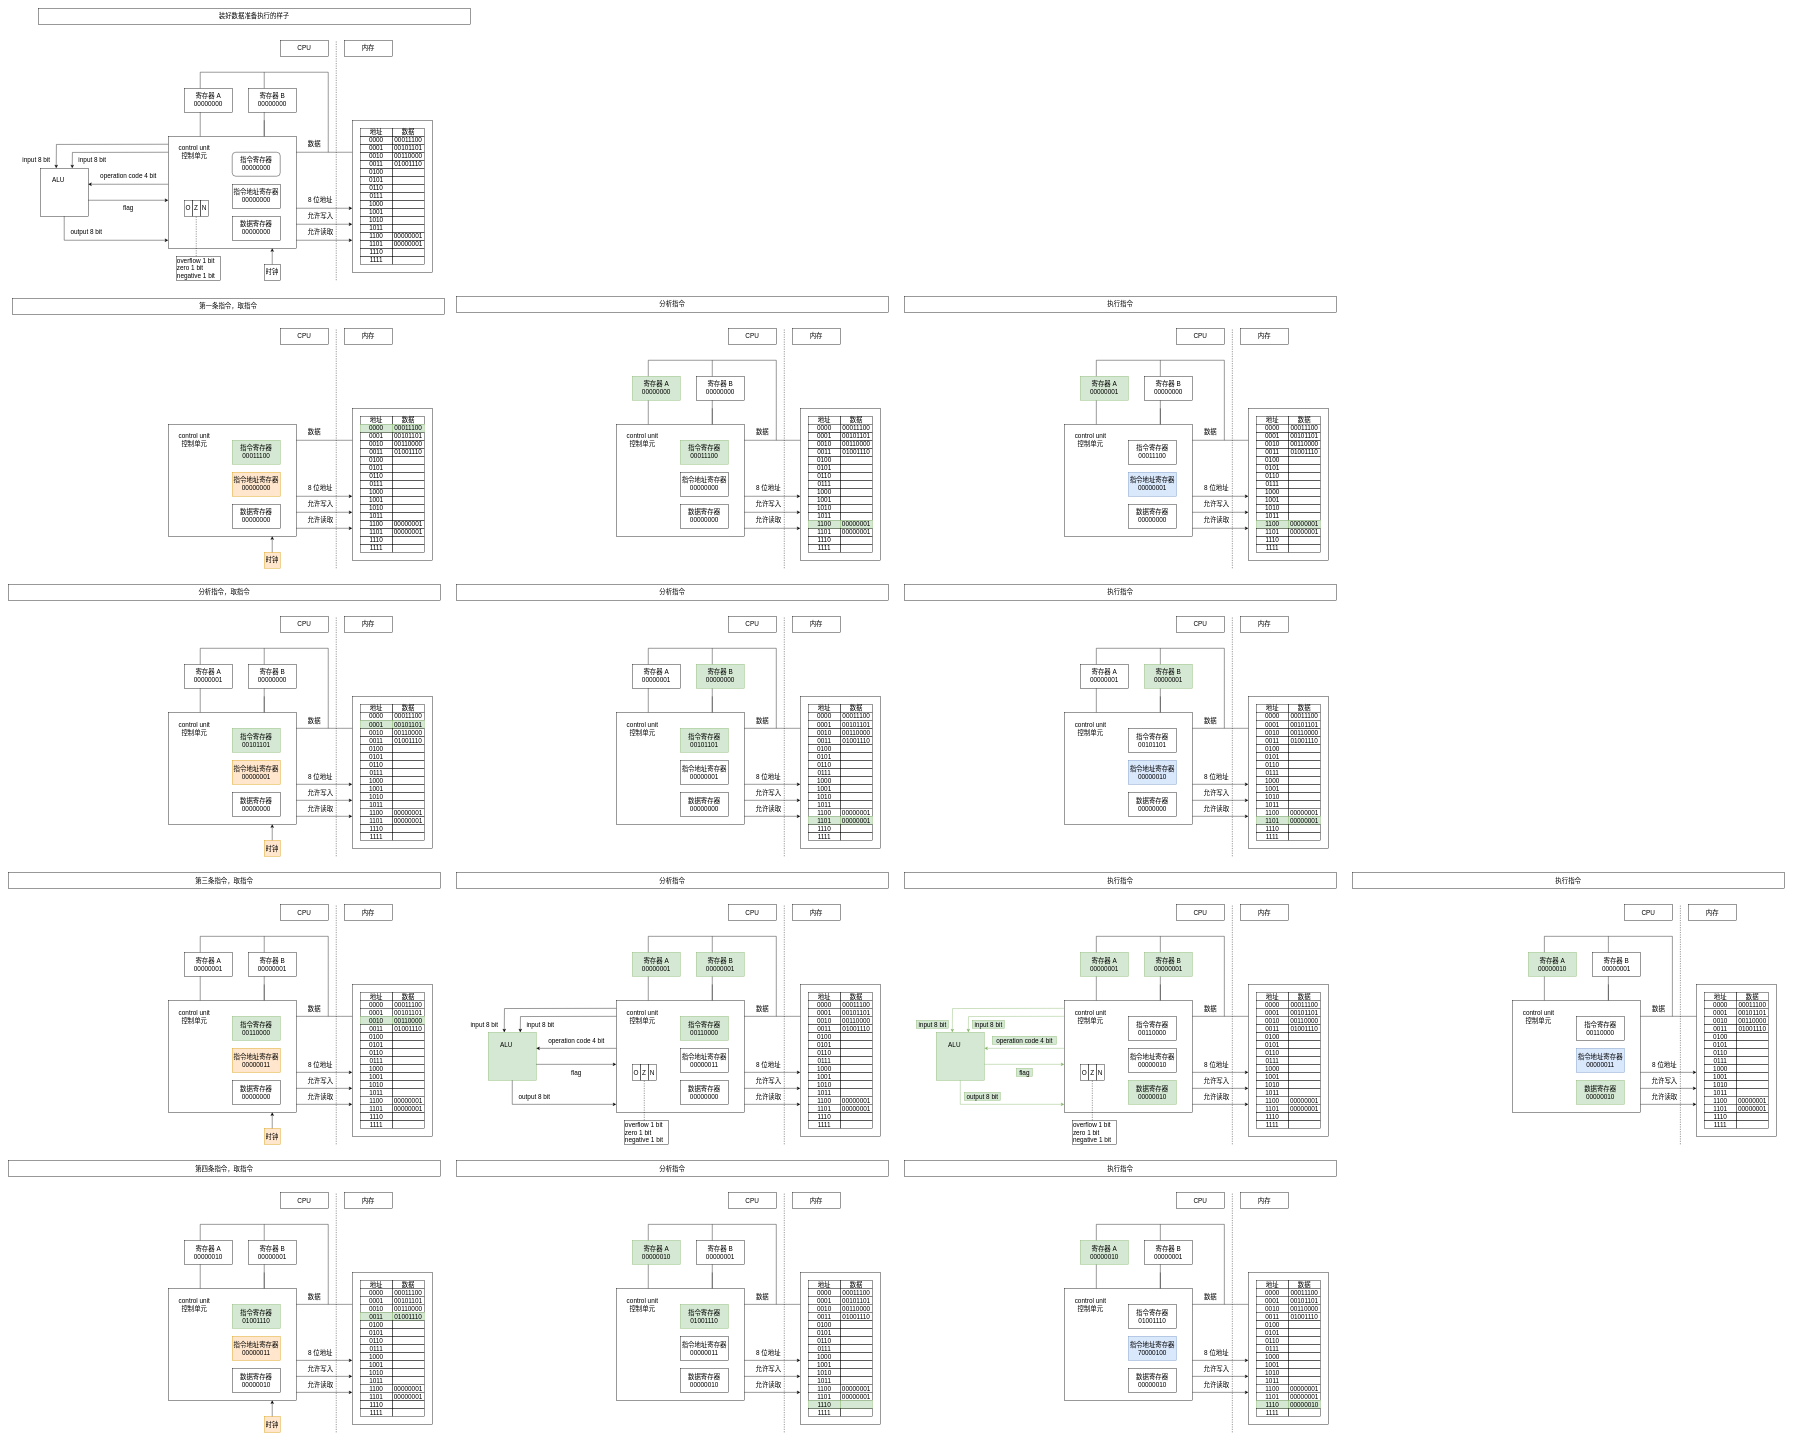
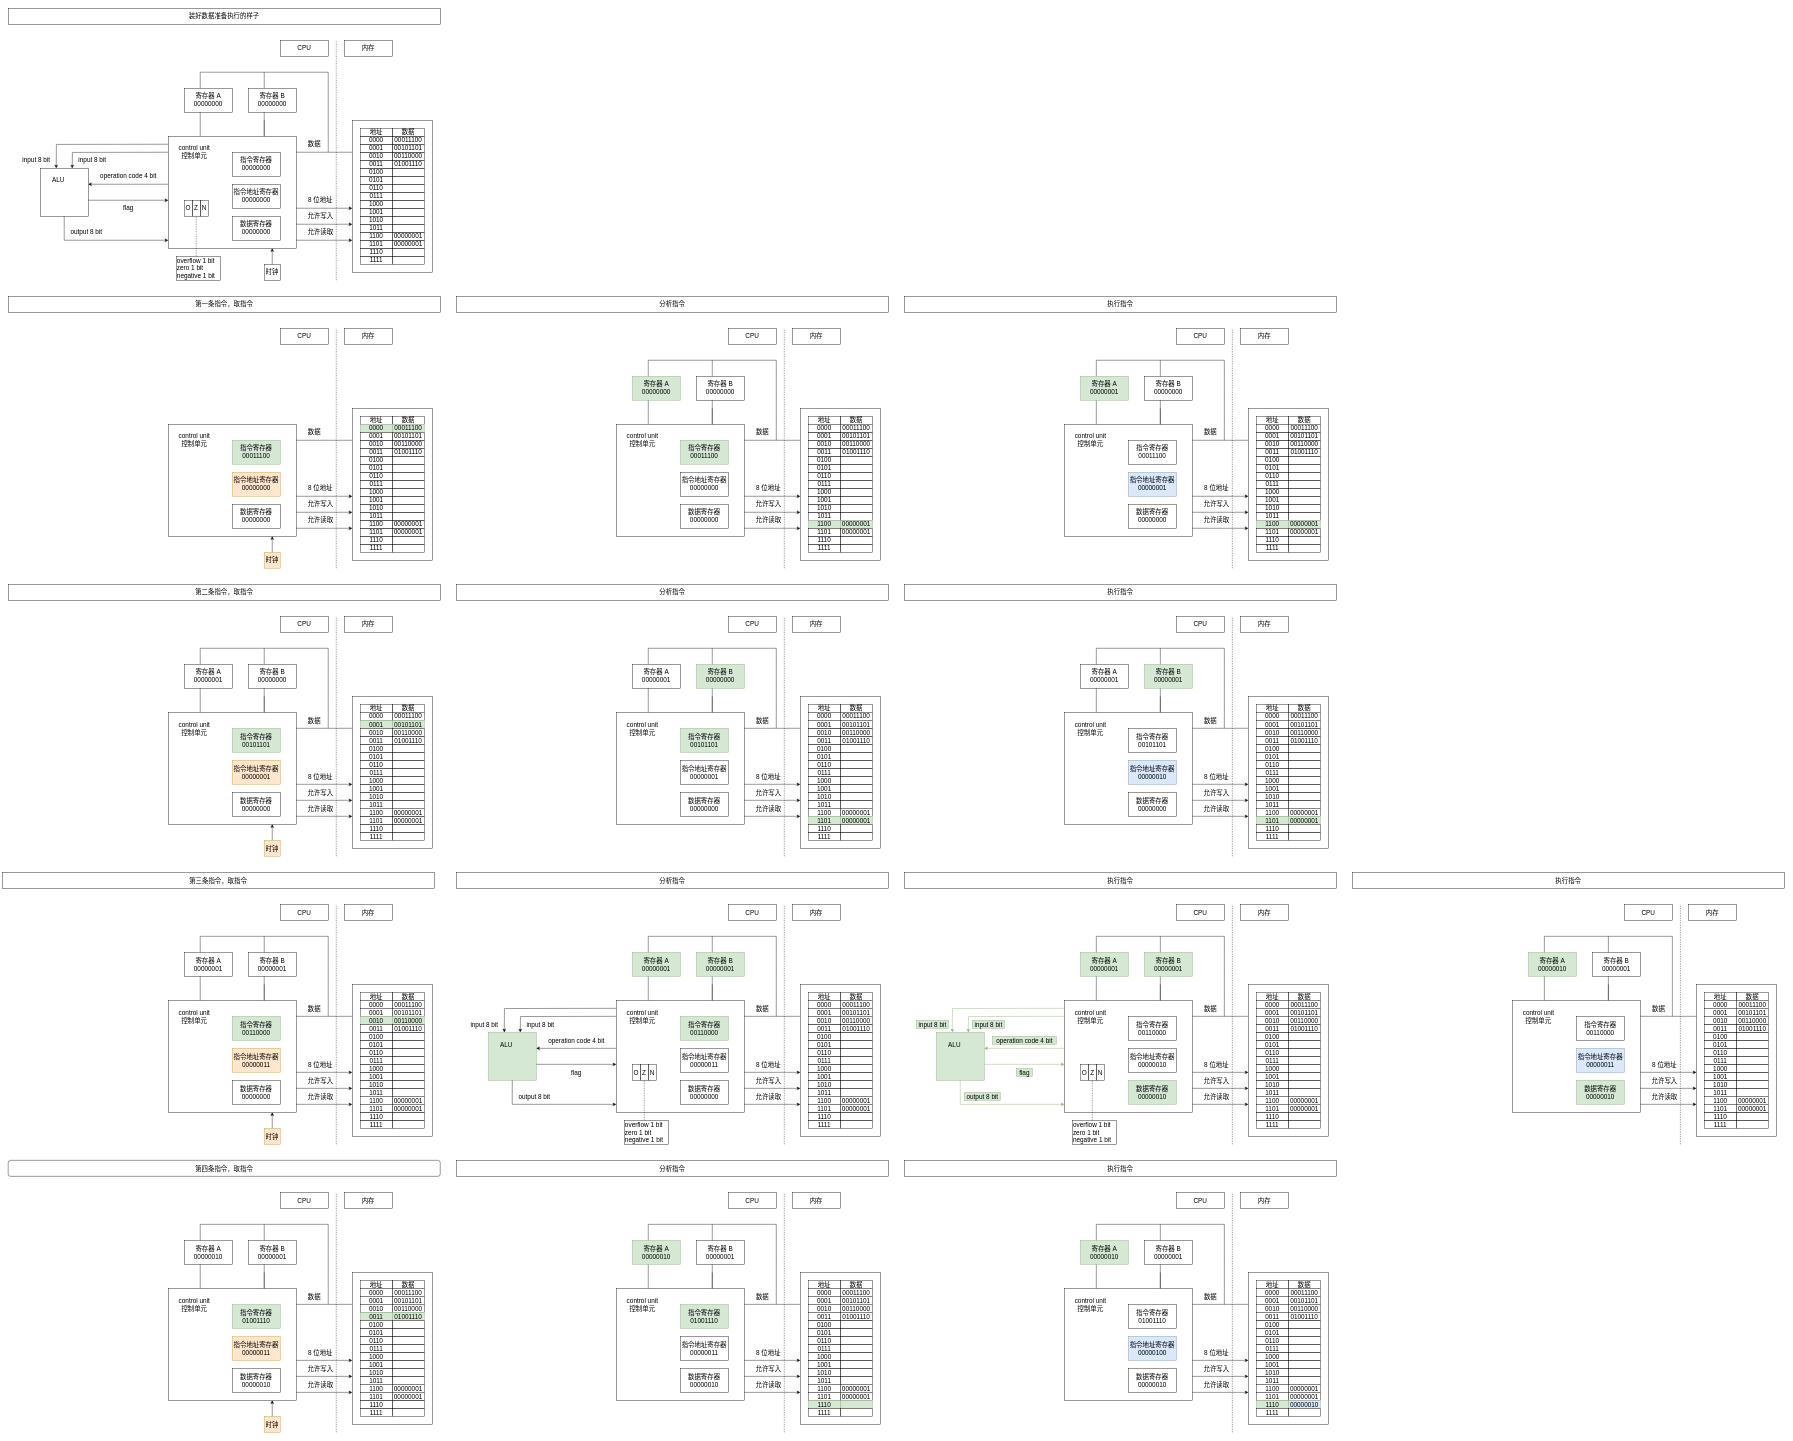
- <mxCell id="26" value="装好数据准备执行的样子" style="rounded=0;whiteSpace=wrap;html=1;fontSize=16;fillColor=none;container=0;" parent="1" vertex="1"><mxGeometry x="95" y="20" width="1080" height="40" as="geometry" /></mxCell>
+ <mxCell id="26" value="装好数据准备执行的样子" style="rounded=0;whiteSpace=wrap;html=1;fontSize=16;fillColor=none;container=0;" parent="1" vertex="1"><mxGeometry x="20" y="20" width="1080" height="40" as="geometry" /></mxCell>
- <mxCell id="5" value="指令寄存器&lt;br&gt;00000000" style="whiteSpace=wrap;html=1;fontSize=16;fillColor=none;container=0;rounded=1;" parent="1" vertex="1"><mxGeometry x="580" y="380" width="120" height="60" as="geometry" /></mxCell>
+ <mxCell id="5" value="指令寄存器&lt;br&gt;00000000" style="rounded=0;whiteSpace=wrap;html=1;fontSize=16;fillColor=none;container=0;" parent="1" vertex="1"><mxGeometry x="580" y="380" width="120" height="60" as="geometry" /></mxCell>
- <mxCell id="80" value="第一条指令，取指令" style="rounded=0;whiteSpace=wrap;html=1;fontSize=16;fillColor=none;container=0;" parent="1" vertex="1"><mxGeometry x="30" y="745" width="1080" height="40" as="geometry" /></mxCell>
+ <mxCell id="80" value="第一条指令，取指令" style="rounded=0;whiteSpace=wrap;html=1;fontSize=16;fillColor=none;container=0;" parent="1" vertex="1"><mxGeometry x="20" y="740" width="1080" height="40" as="geometry" /></mxCell>
- <mxCell id="253" value="分析指令，取指令" style="rounded=0;whiteSpace=wrap;html=1;fontSize=16;fillColor=none;container=0;" parent="1" vertex="1"><mxGeometry x="20" y="1460" width="1080" height="40" as="geometry" /></mxCell>
+ <mxCell id="253" value="第二条指令，取指令" style="rounded=0;whiteSpace=wrap;html=1;fontSize=16;fillColor=none;container=0;" parent="1" vertex="1"><mxGeometry x="20" y="1460" width="1080" height="40" as="geometry" /></mxCell>
- <mxCell id="426" value="第三条指令，取指令" style="rounded=0;whiteSpace=wrap;html=1;fontSize=16;fillColor=none;container=0;" parent="1" vertex="1"><mxGeometry x="20" y="2180" width="1080" height="40" as="geometry" /></mxCell>
+ <mxCell id="426" value="第三条指令，取指令" style="rounded=0;whiteSpace=wrap;html=1;fontSize=16;fillColor=none;container=0;" parent="1" vertex="1"><mxGeometry x="5" y="2180" width="1080" height="40" as="geometry" /></mxCell>
- <mxCell id="666" value="第四条指令，取指令" style="rounded=0;whiteSpace=wrap;html=1;fontSize=16;fillColor=none;container=0;" parent="1" vertex="1"><mxGeometry x="20" y="2900" width="1080" height="40" as="geometry" /></mxCell>
+ <mxCell id="666" value="第四条指令，取指令" style="whiteSpace=wrap;html=1;fontSize=16;fillColor=none;container=0;rounded=1;" parent="1" vertex="1"><mxGeometry x="20" y="2900" width="1080" height="40" as="geometry" /></mxCell>
- <mxCell id="767" value="&lt;span&gt;指令地址寄存器&lt;br&gt;70000100&lt;br&gt;&lt;/span&gt;" style="rounded=0;whiteSpace=wrap;html=1;fontSize=16;container=0;fillColor=#dae8fc;strokeColor=#6c8ebf;" parent="1" vertex="1"><mxGeometry x="2820" y="3340" width="120" height="60" as="geometry" /></mxCell>
+ <mxCell id="767" value="&lt;span&gt;指令地址寄存器&lt;br&gt;00000100&lt;br&gt;&lt;/span&gt;" style="rounded=0;whiteSpace=wrap;html=1;fontSize=16;container=0;fillColor=#dae8fc;strokeColor=#6c8ebf;" parent="1" vertex="1"><mxGeometry x="2820" y="3340" width="120" height="60" as="geometry" /></mxCell>
- <mxCell id="802" value="&lt;span&gt;00000010&lt;/span&gt;" style="rounded=0;whiteSpace=wrap;html=1;fillColor=#d5e8d4;fontSize=16;container=0;strokeColor=#82b366;" parent="1" vertex="1"><mxGeometry x="3220" y="3500" width="80" height="20" as="geometry" /></mxCell>
+ <mxCell id="802" value="&lt;span&gt;00000010&lt;/span&gt;" style="rounded=0;whiteSpace=wrap;html=1;fillColor=#dae8fc;fontSize=16;container=0;strokeColor=#82b366;" parent="1" vertex="1"><mxGeometry x="3220" y="3500" width="80" height="20" as="geometry" /></mxCell>
